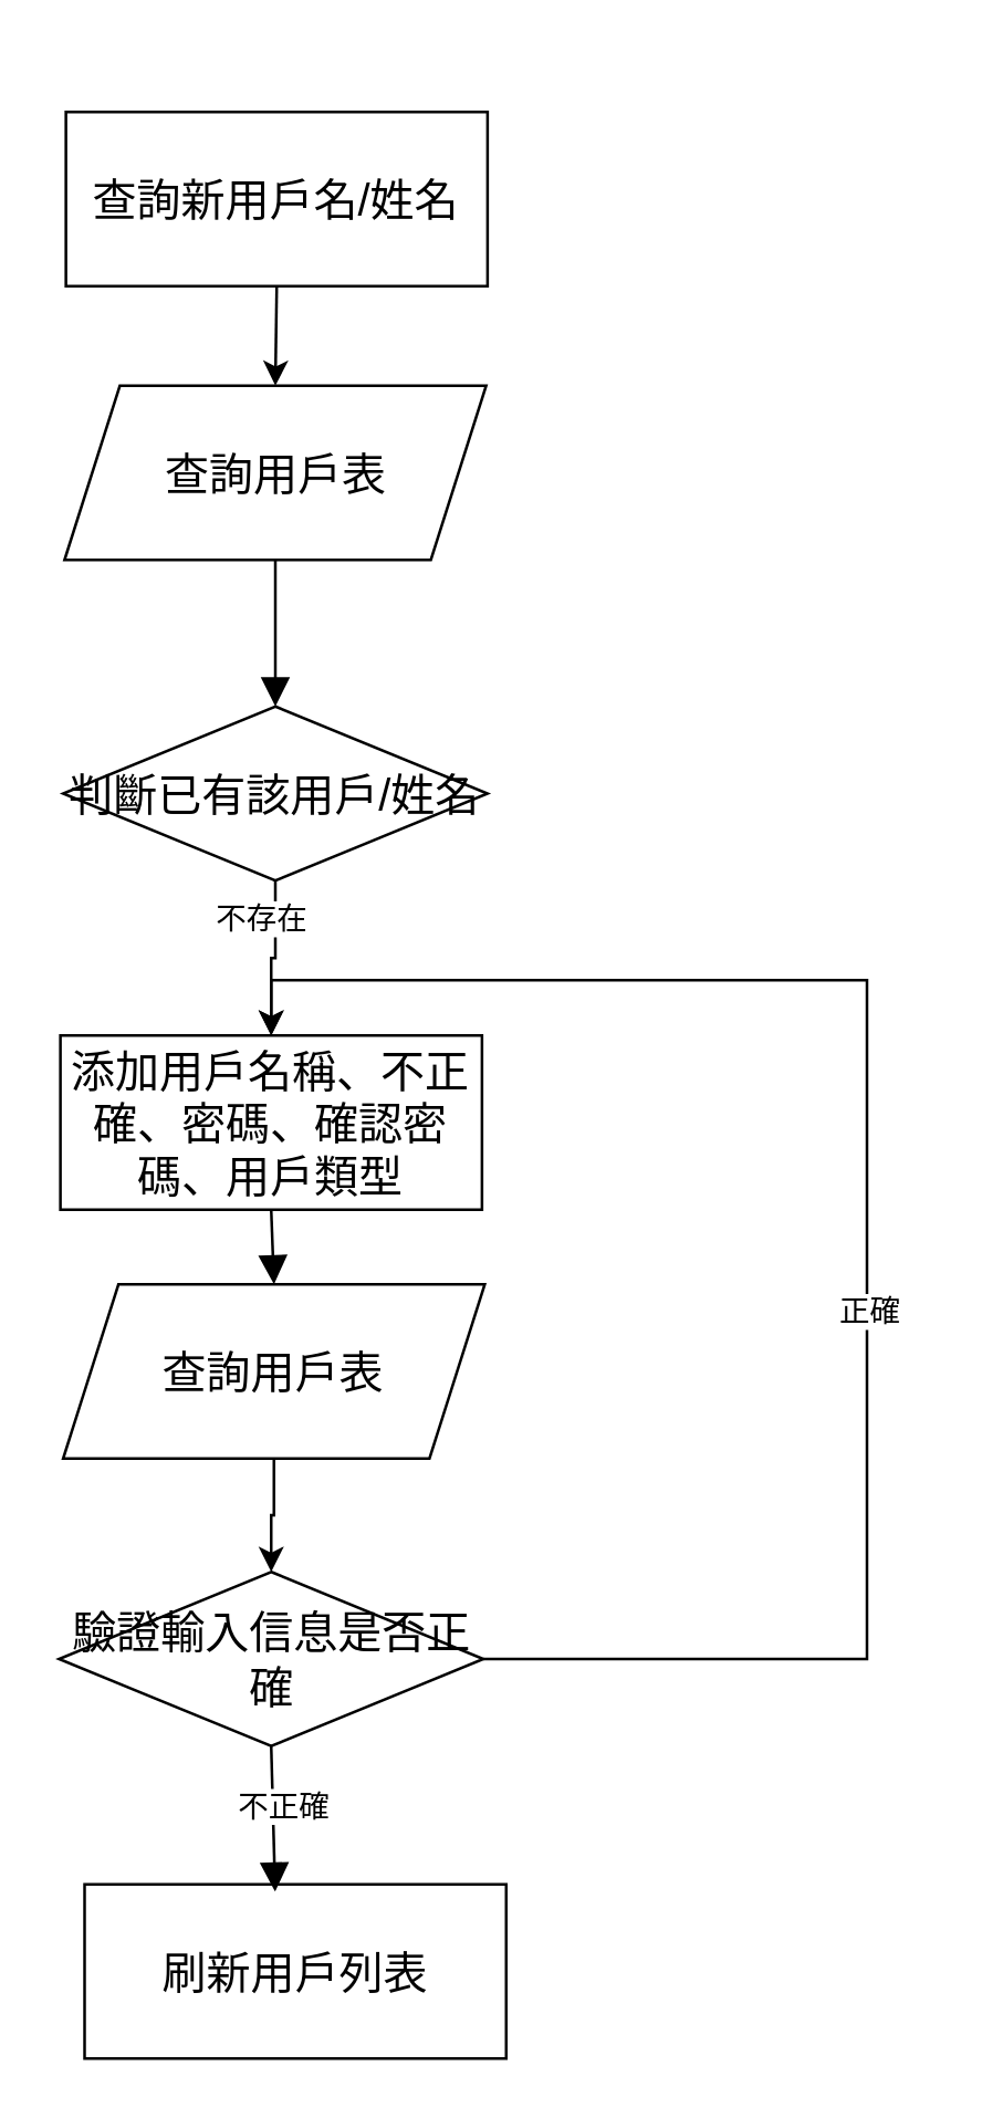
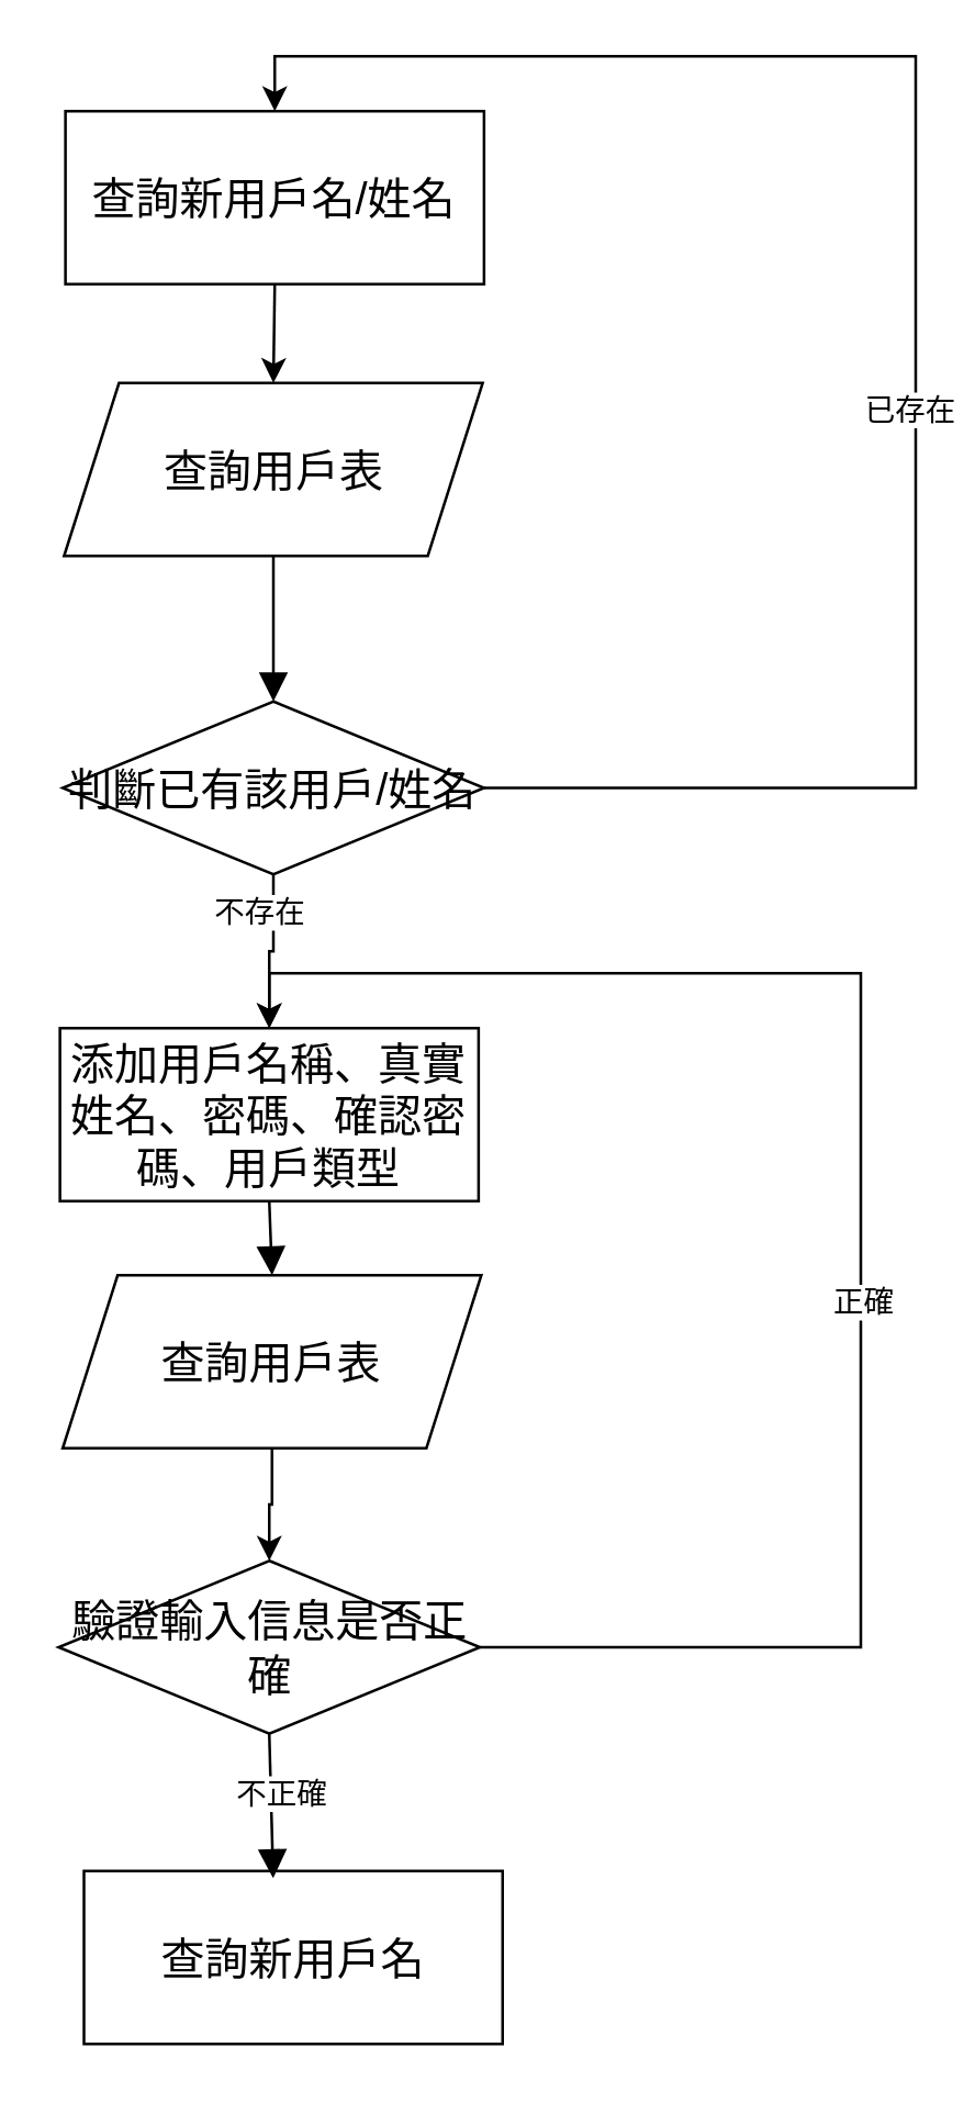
+ <mxCell id="7" style="edgeStyle=orthogonalEdgeStyle;rounded=0;orthogonalLoop=1;jettySize=auto;html=1;exitX=1;exitY=0.5;exitDx=0;exitDy=0;entryX=0.5;entryY=0;entryDx=0;entryDy=0;" edge="1" parent="1" source="9" target="3"><mxGeometry relative="1" as="geometry"><Array as="points"><mxPoint x="333" y="287" /><mxPoint x="333" y="20" /><mxPoint x="100" y="20" /></Array></mxGeometry></mxCell>
+ <mxCell id="8" value="已存在" style="edgeLabel;html=1;align=center;verticalAlign=middle;resizable=0;points=[];" vertex="1" connectable="0" parent="7"><mxGeometry x="-0.13" y="3" relative="1" as="geometry"><mxPoint as="offset" /></mxGeometry></mxCell>
- <mxCell id="10" value="添加用戶名稱、不正確、密碼、確認密碼、用戶類型" style="rounded=0;whiteSpace=wrap;html=1;fontSize=16;" parent="1" vertex="1"><mxGeometry x="21.25" y="374" width="152.5" height="63" as="geometry" /></mxCell>
+ <mxCell id="10" value="添加用戶名稱、真實姓名、密碼、確認密碼、用戶類型" style="rounded=0;whiteSpace=wrap;html=1;fontSize=16;" parent="1" vertex="1"><mxGeometry x="21.25" y="374" width="152.5" height="63" as="geometry" /></mxCell>
- <mxCell id="16" value="刷新用戶列表" style="rounded=0;whiteSpace=wrap;html=1;fontSize=16;" parent="1" vertex="1"><mxGeometry x="30" y="681" width="152.5" height="63" as="geometry" /></mxCell>
+ <mxCell id="16" value="查詢新用戶名" style="rounded=0;whiteSpace=wrap;html=1;fontSize=16;" parent="1" vertex="1"><mxGeometry x="30" y="681" width="152.5" height="63" as="geometry" /></mxCell>
